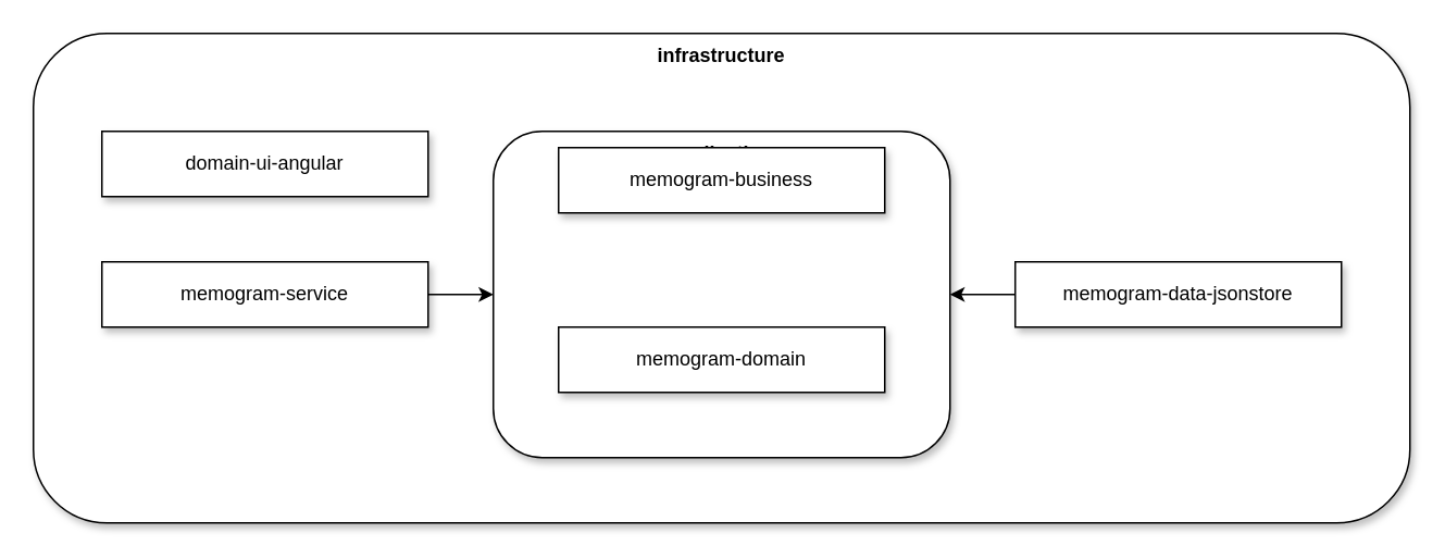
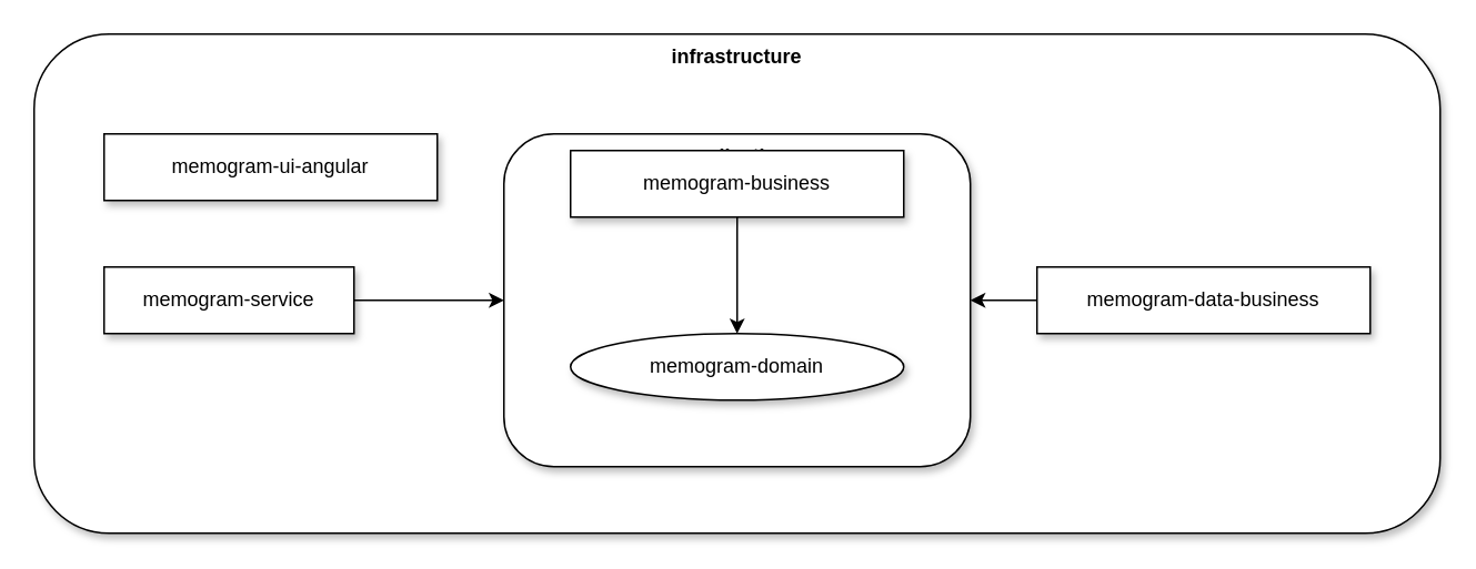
- <mxCell id="9" value="domain-ui-angular" style="rounded=0;whiteSpace=wrap;html=1;shadow=1;" vertex="1" parent="1"><mxGeometry x="62" y="80" width="200" height="40" as="geometry" /></mxCell>
+ <mxCell id="9" value="memogram-ui-angular" style="rounded=0;whiteSpace=wrap;html=1;shadow=1;" vertex="1" parent="1"><mxGeometry x="62" y="80" width="200" height="40" as="geometry" /></mxCell>
+ <mxCell id="5" style="edgeStyle=orthogonalEdgeStyle;rounded=0;orthogonalLoop=1;jettySize=auto;html=1;exitX=0.5;exitY=1;exitDx=0;exitDy=0;entryX=0.5;entryY=0;entryDx=0;entryDy=0;" edge="1" parent="1" source="6" target="4"><mxGeometry relative="1" as="geometry" /></mxCell>
- <mxCell id="8" value="memogram-service" style="rounded=0;whiteSpace=wrap;html=1;shadow=1;" vertex="1" parent="1"><mxGeometry x="62" y="160" width="200" height="40" as="geometry" /></mxCell>
+ <mxCell id="8" value="memogram-service" style="rounded=0;whiteSpace=wrap;html=1;shadow=1;" vertex="1" parent="1"><mxGeometry x="62" y="160" width="150" height="40" as="geometry" /></mxCell>
- <mxCell id="11" value="memogram-data-jsonstore" style="rounded=0;whiteSpace=wrap;html=1;shadow=1;" vertex="1" parent="1"><mxGeometry x="622" y="160" width="200" height="40" as="geometry" /></mxCell>
+ <mxCell id="11" value="memogram-data-business" style="rounded=0;whiteSpace=wrap;html=1;shadow=1;" vertex="1" parent="1"><mxGeometry x="622" y="160" width="200" height="40" as="geometry" /></mxCell>
- <mxCell id="4" value="memogram-domain" style="rounded=0;whiteSpace=wrap;html=1;shadow=1;" vertex="1" parent="1"><mxGeometry x="342" y="200" width="200" height="40" as="geometry" /></mxCell>
+ <mxCell id="4" value="memogram-domain" style="ellipse;whiteSpace=wrap;html=1;shadow=1;" vertex="1" parent="1"><mxGeometry x="342" y="200" width="200" height="40" as="geometry" /></mxCell>
